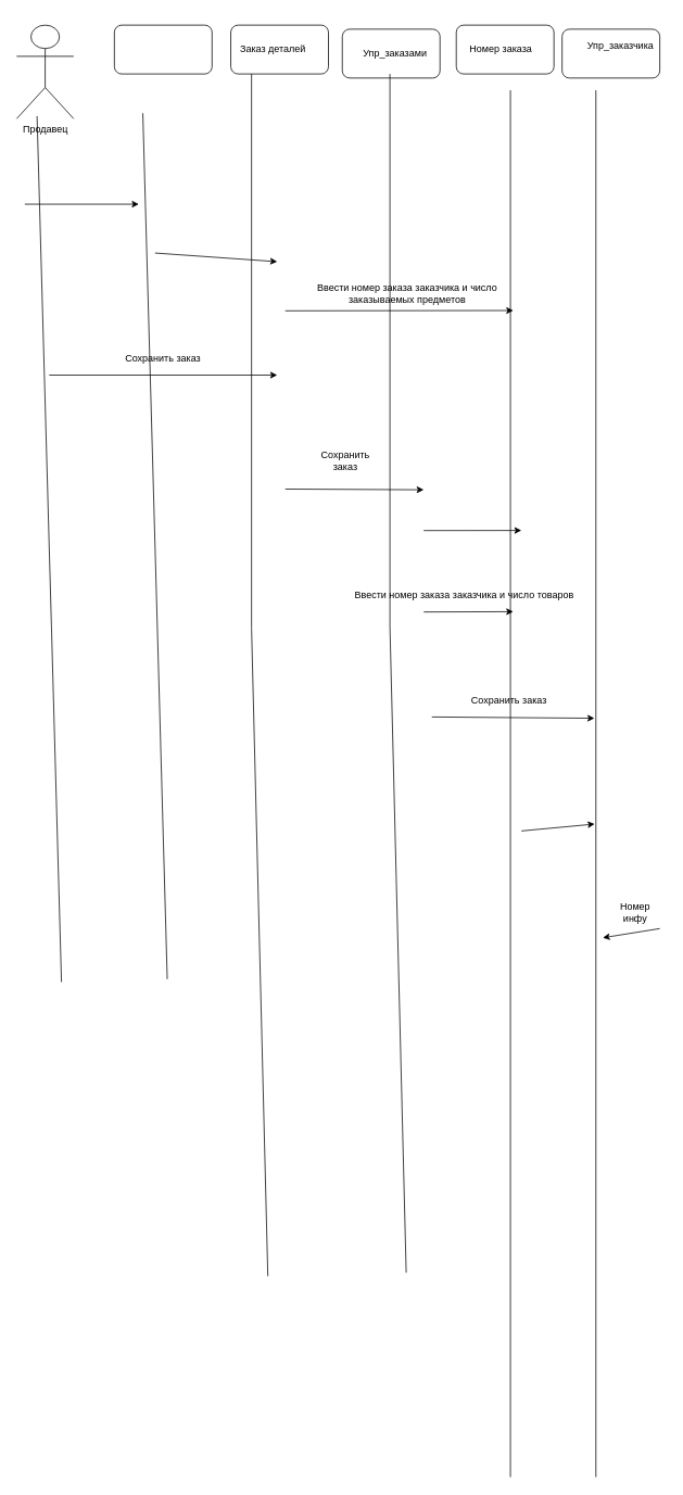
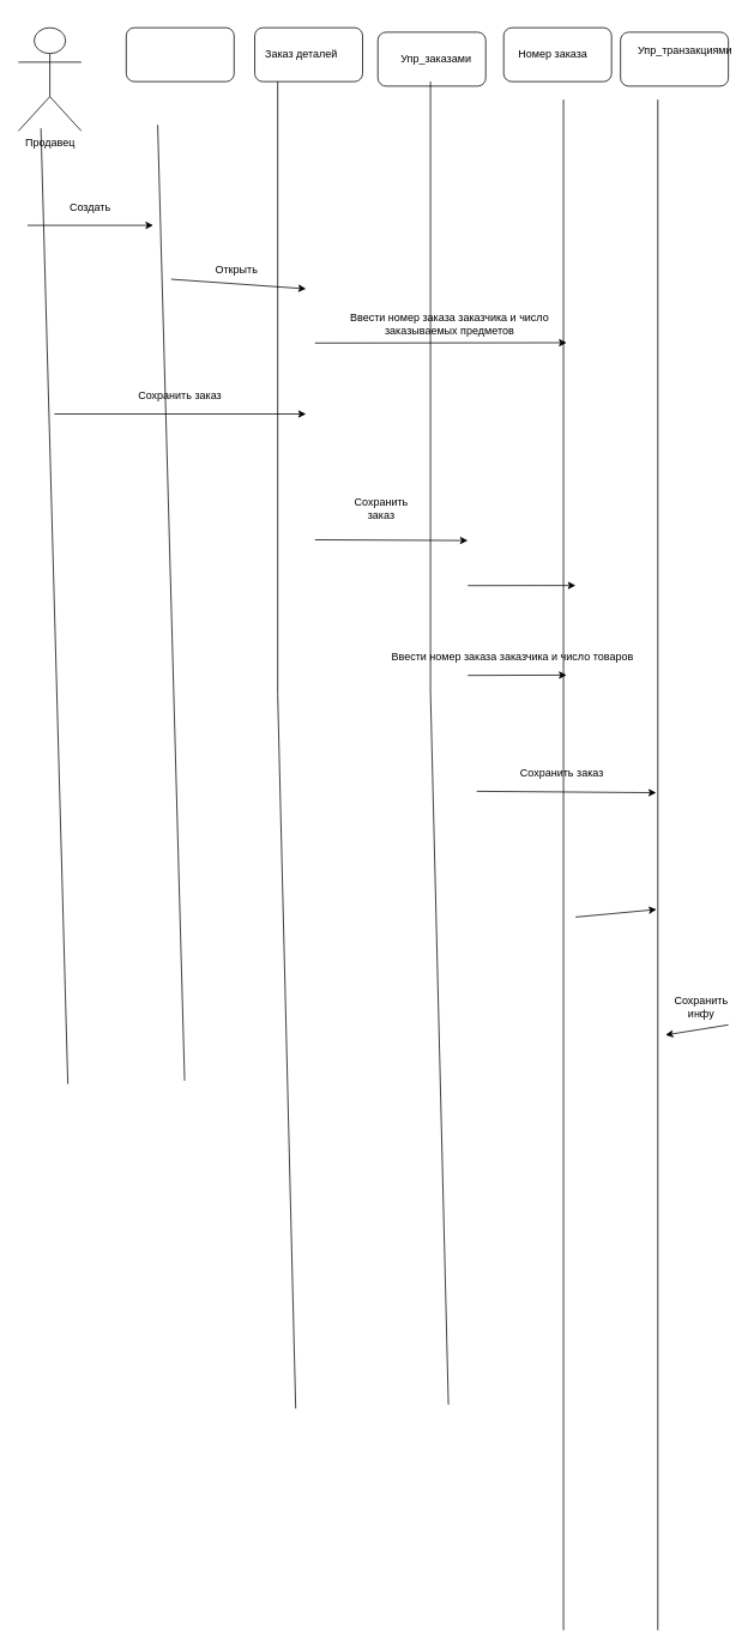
- <mxCell id="11" value="Упр_заказчика" style="text;html=1;strokeColor=none;fillColor=none;align=center;verticalAlign=middle;whiteSpace=wrap;rounded=0;" parent="1" vertex="1"><mxGeometry x="707" y="20" width="110" height="70" as="geometry" /></mxCell>
+ <mxCell id="11" value="Упр_транзакциями" style="text;html=1;strokeColor=none;fillColor=none;align=center;verticalAlign=middle;whiteSpace=wrap;rounded=0;" parent="1" vertex="1"><mxGeometry x="707" y="20" width="110" height="70" as="geometry" /></mxCell>
+ <mxCell id="16" value="Создать" style="text;html=1;strokeColor=none;fillColor=none;align=center;verticalAlign=middle;whiteSpace=wrap;rounded=0;" parent="1" vertex="1"><mxGeometry x="80" y="220" width="40" height="20" as="geometry" /></mxCell>
+ <mxCell id="18" value="Открыть" style="text;html=1;strokeColor=none;fillColor=none;align=center;verticalAlign=middle;whiteSpace=wrap;rounded=0;" parent="1" vertex="1"><mxGeometry x="243" y="290" width="40" height="20" as="geometry" /></mxCell>
- <mxCell id="32" value="Номер инфу" style="text;html=1;strokeColor=none;fillColor=none;align=center;verticalAlign=middle;whiteSpace=wrap;rounded=0;" parent="1" vertex="1"><mxGeometry x="760" y="1110" width="40" height="20" as="geometry" /></mxCell>
+ <mxCell id="32" value="Сохранить инфу" style="text;html=1;strokeColor=none;fillColor=none;align=center;verticalAlign=middle;whiteSpace=wrap;rounded=0;" parent="1" vertex="1"><mxGeometry x="760" y="1110" width="40" height="20" as="geometry" /></mxCell>
